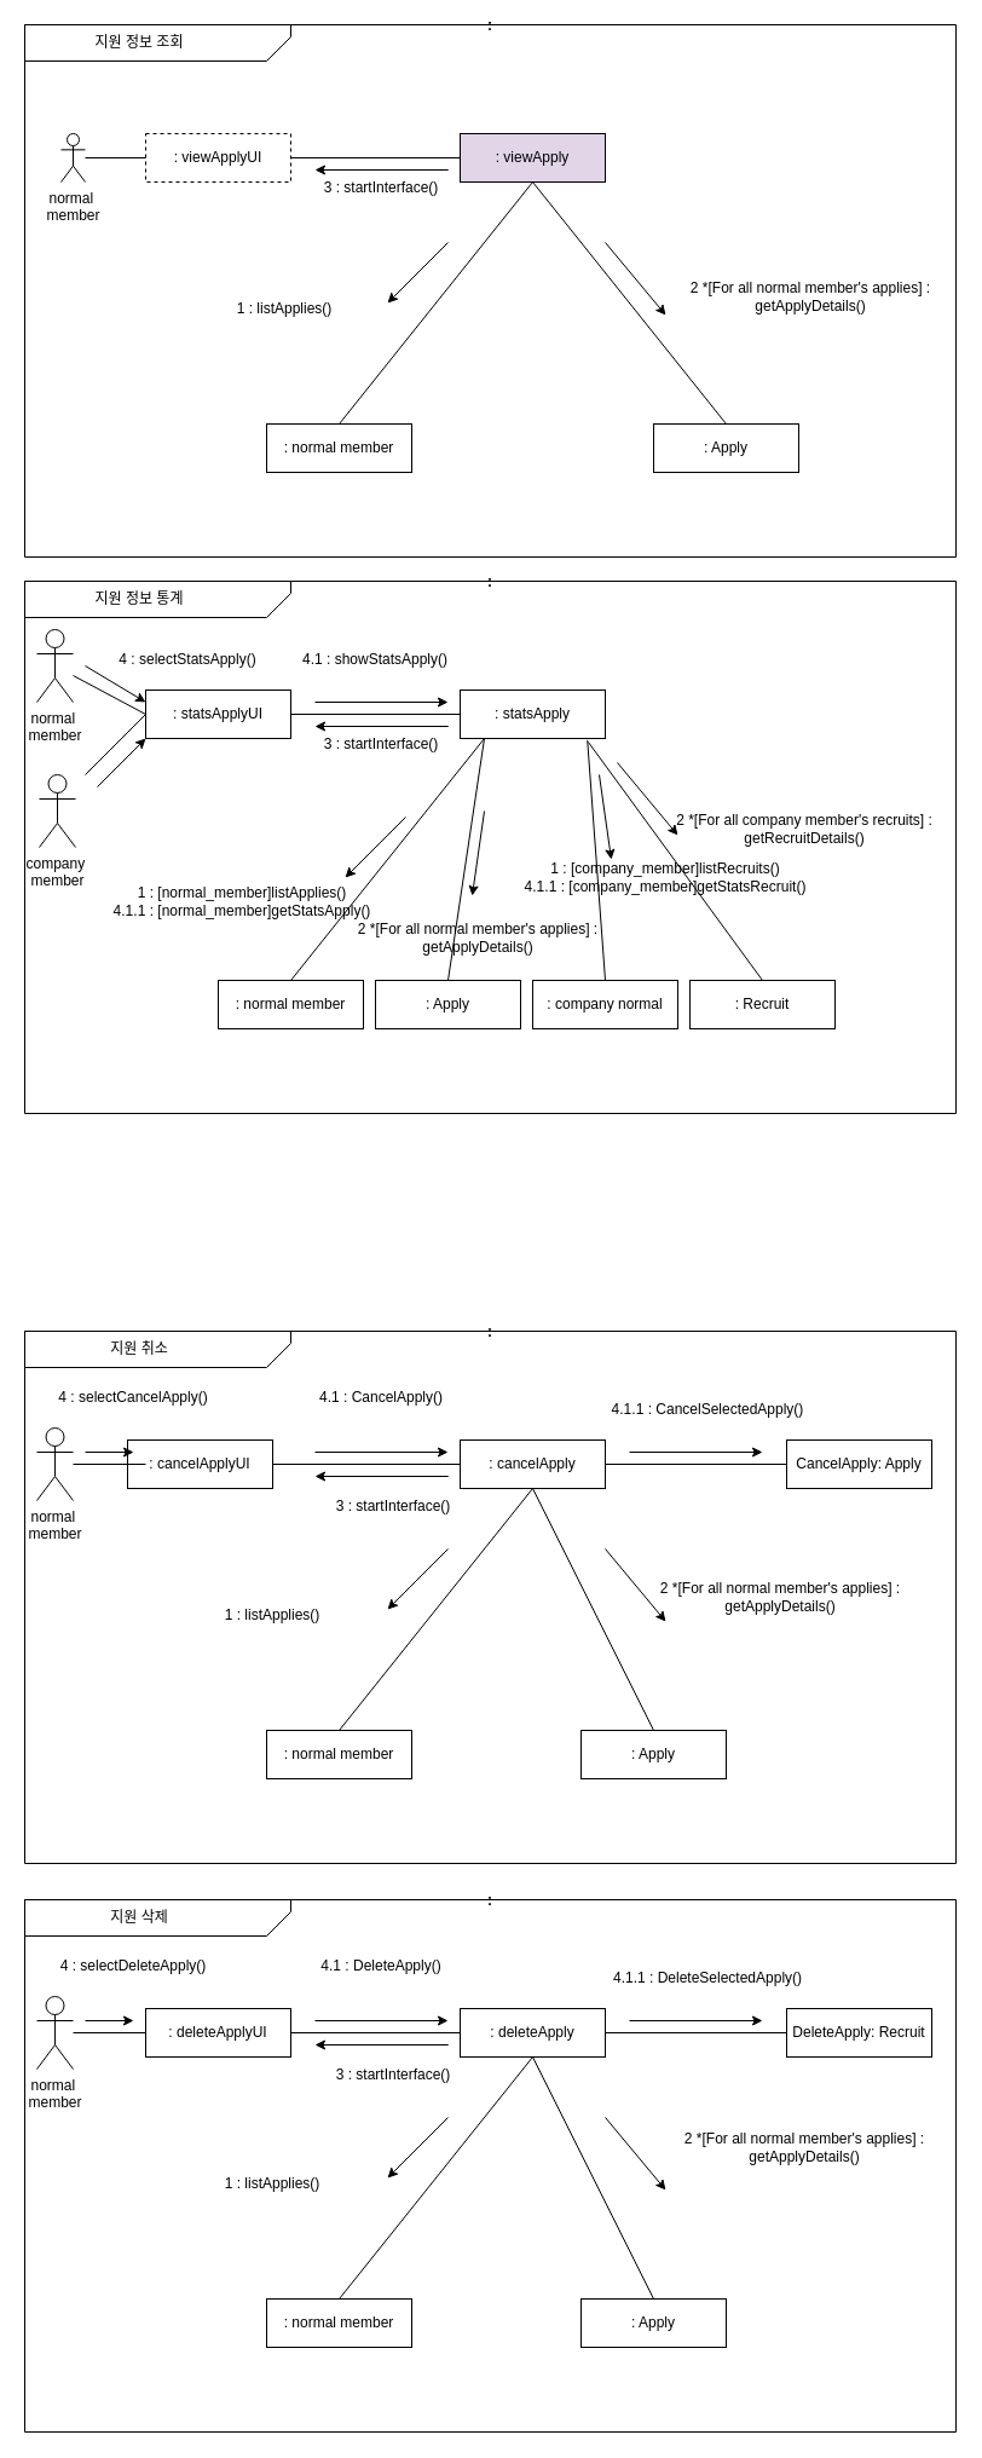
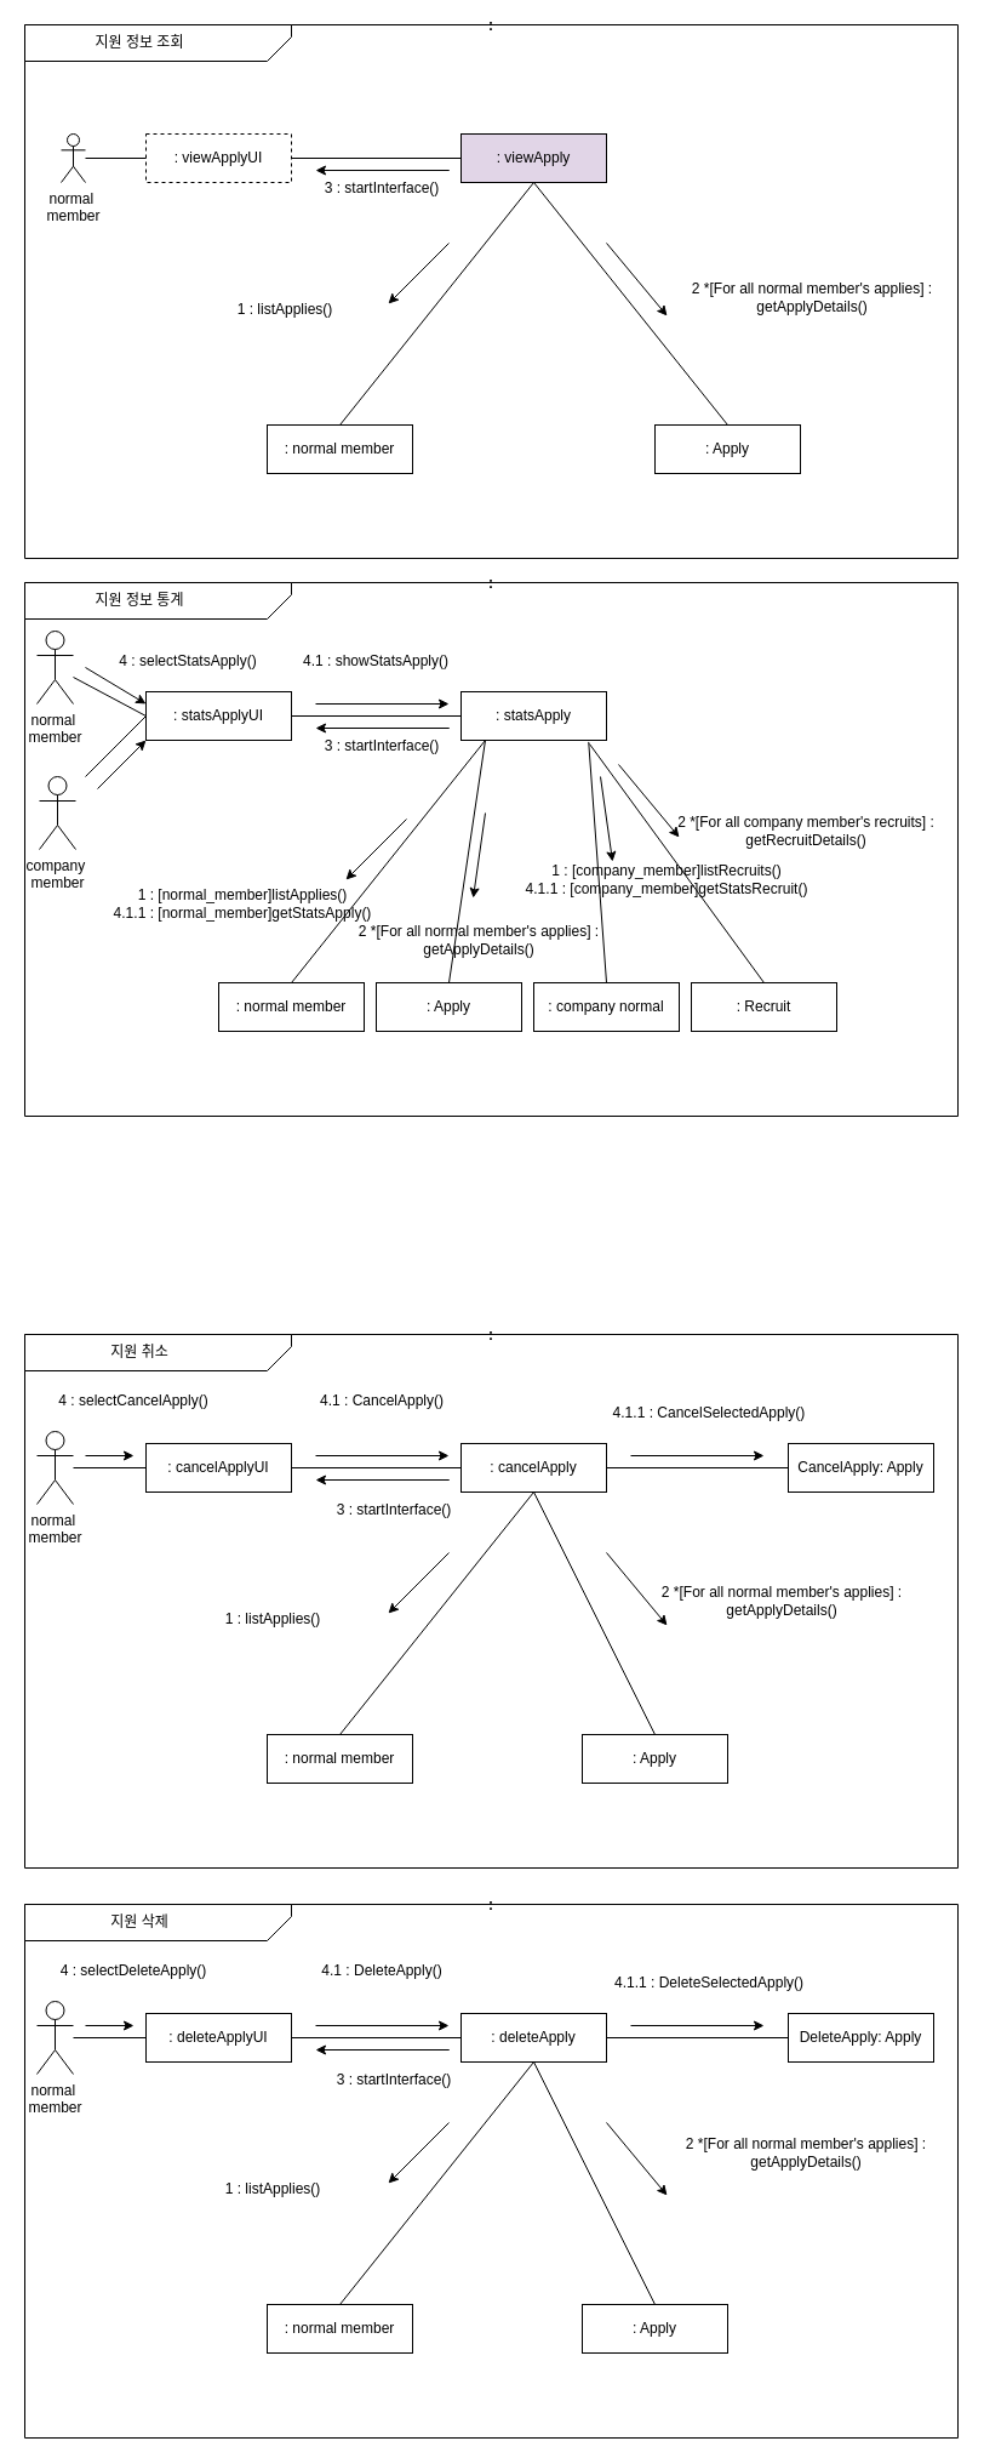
- <mxCell id="57" value=": cancelApplyUI" style="rounded=0;whiteSpace=wrap;html=1;" parent="53" vertex="1"><mxGeometry x="85" y="90" width="120" height="40" as="geometry" /></mxCell>
+ <mxCell id="57" value=": cancelApplyUI" style="rounded=0;whiteSpace=wrap;html=1;" parent="53" vertex="1"><mxGeometry x="100" y="90" width="120" height="40" as="geometry" /></mxCell>
- <mxCell id="101" value="DeleteApply: Recruit" style="rounded=0;whiteSpace=wrap;html=1;" parent="79" vertex="1"><mxGeometry x="630" y="90" width="120" height="40" as="geometry" /></mxCell>
+ <mxCell id="101" value="DeleteApply: Apply" style="rounded=0;whiteSpace=wrap;html=1;" parent="79" vertex="1"><mxGeometry x="630" y="90" width="120" height="40" as="geometry" /></mxCell>
